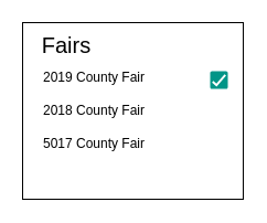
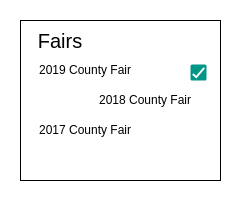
- <mxCell id="5" value="2018 County Fair" style="text;html=1;strokeColor=none;fillColor=none;align=center;verticalAlign=middle;whiteSpace=wrap;rounded=0;" vertex="1" parent="1"><mxGeometry x="30" y="90" width="110" height="20" as="geometry" /></mxCell>
+ <mxCell id="5" value="2018 County Fair" style="text;html=1;strokeColor=none;fillColor=none;align=center;verticalAlign=middle;whiteSpace=wrap;rounded=0;" vertex="1" parent="1"><mxGeometry x="90" y="90" width="110" height="20" as="geometry" /></mxCell>
- <mxCell id="6" value="5017 County Fair" style="text;html=1;strokeColor=none;fillColor=none;align=center;verticalAlign=middle;whiteSpace=wrap;rounded=0;" vertex="1" parent="1"><mxGeometry x="30" y="120" width="110" height="20" as="geometry" /></mxCell>
+ <mxCell id="6" value="2017 County Fair" style="text;html=1;strokeColor=none;fillColor=none;align=center;verticalAlign=middle;whiteSpace=wrap;rounded=0;" vertex="1" parent="1"><mxGeometry x="30" y="120" width="110" height="20" as="geometry" /></mxCell>
